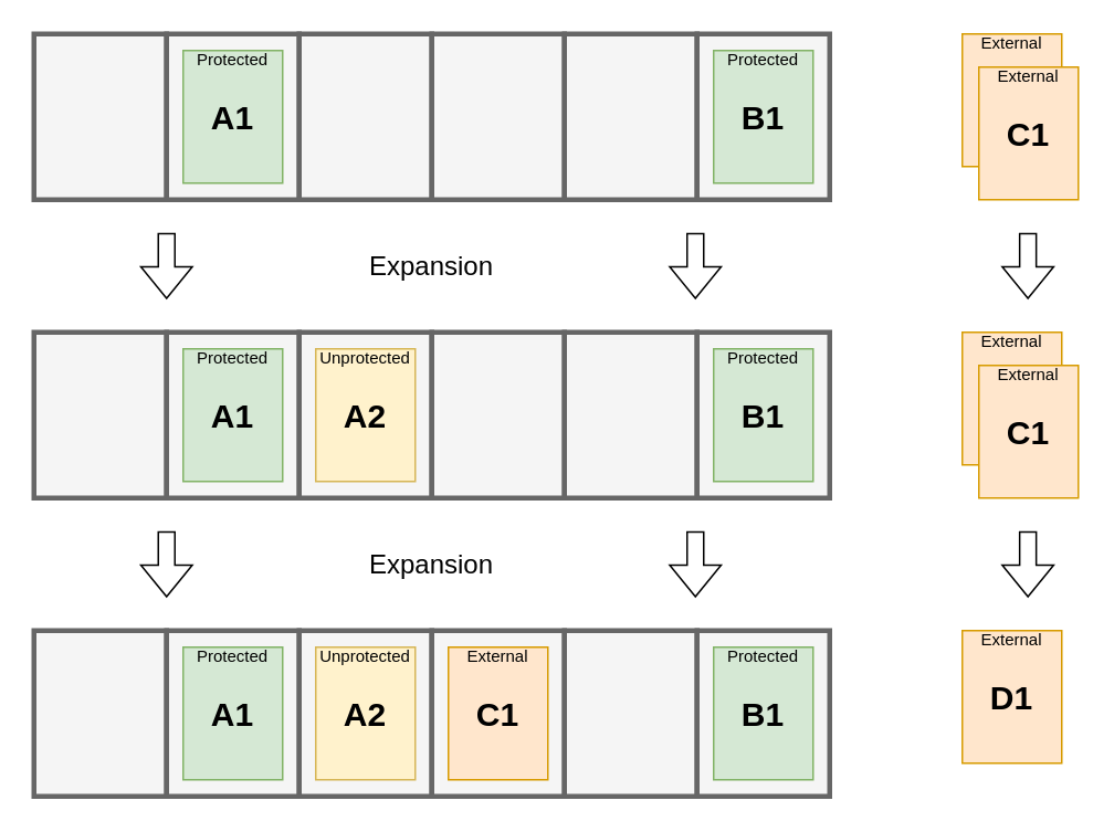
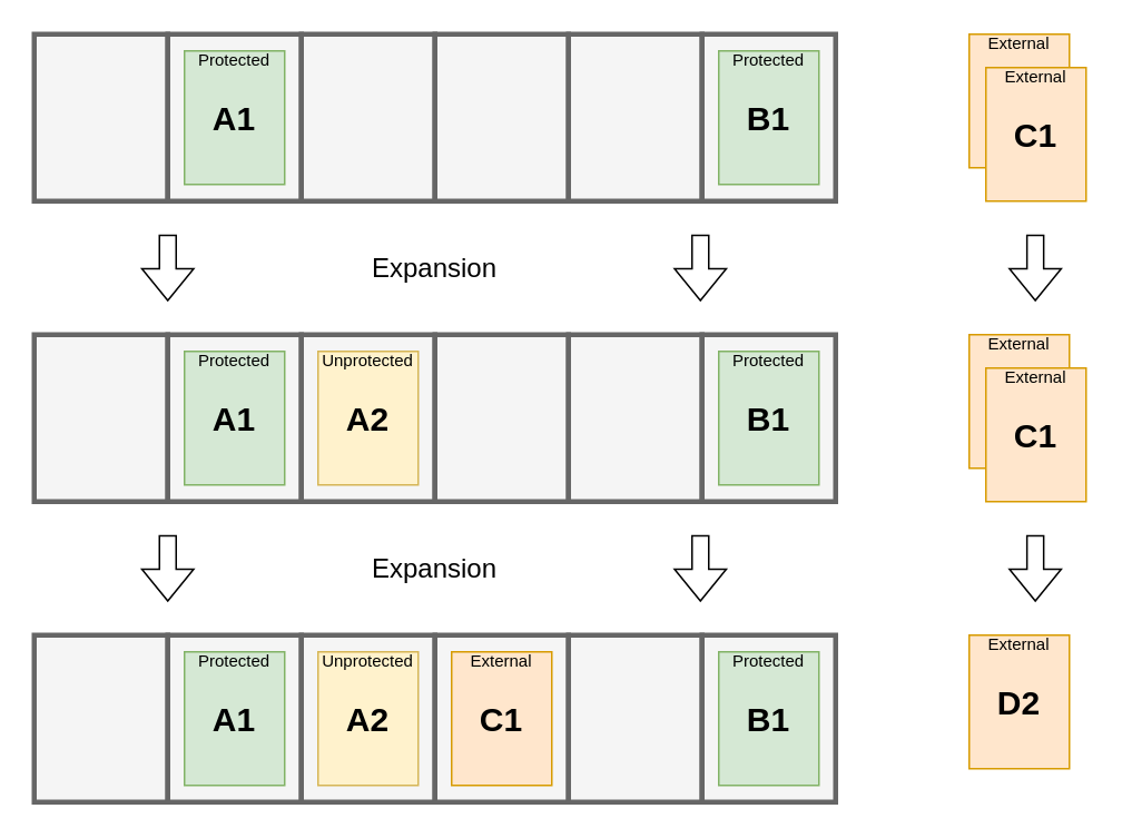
- <mxCell id="46" value="D1" style="rounded=0;whiteSpace=wrap;html=1;strokeColor=#d79b00;strokeWidth=1;fillColor=#ffe6cc;fontStyle=1;fontSize=20;" vertex="1" parent="1"><mxGeometry x="580" y="380" width="60" height="80" as="geometry" /></mxCell>
+ <mxCell id="46" value="D2" style="rounded=0;whiteSpace=wrap;html=1;strokeColor=#d79b00;strokeWidth=1;fillColor=#ffe6cc;fontStyle=1;fontSize=20;" vertex="1" parent="1"><mxGeometry x="580" y="380" width="60" height="80" as="geometry" /></mxCell>
